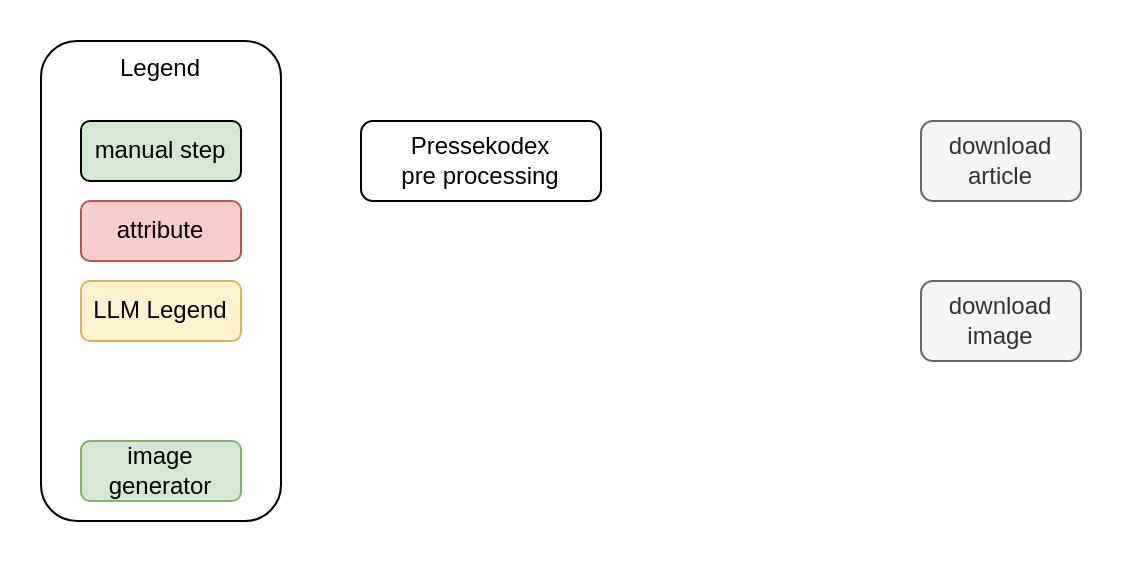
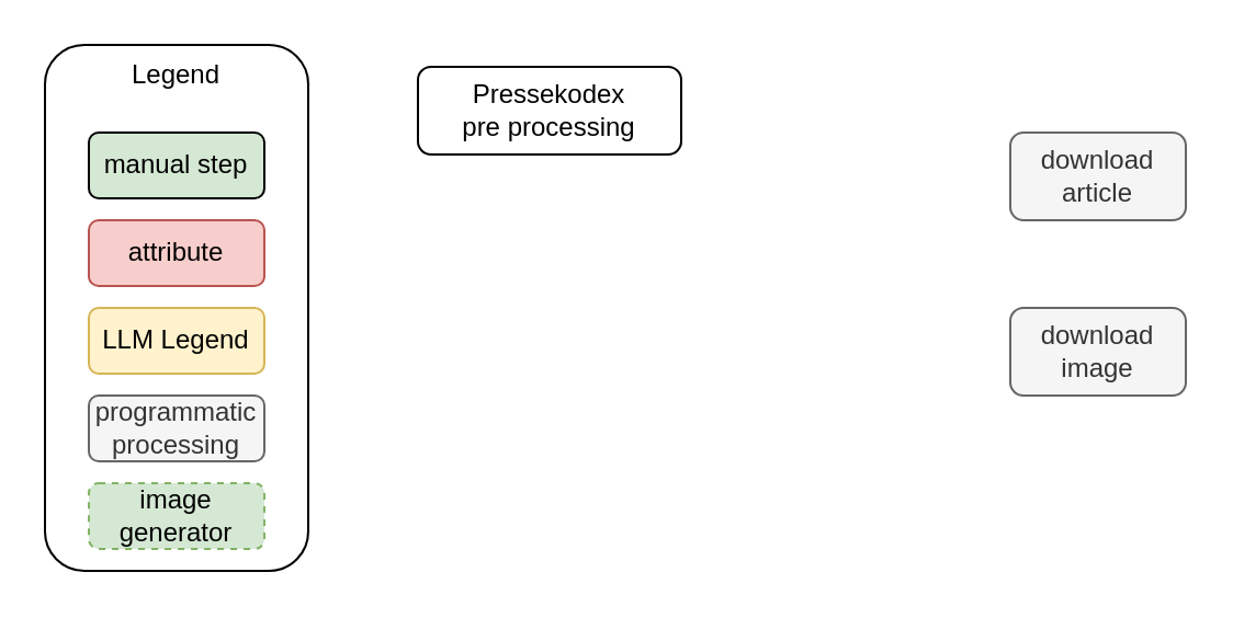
- <mxCell id="8" value="Pressekodex&lt;div&gt;pre processing&lt;/div&gt;" style="rounded=1;whiteSpace=wrap;html=1;" vertex="1" parent="1"><mxGeometry x="180" y="60" width="120" height="40" as="geometry" /></mxCell>
+ <mxCell id="8" value="Pressekodex&lt;div&gt;pre processing&lt;/div&gt;" style="rounded=1;whiteSpace=wrap;html=1;" vertex="1" parent="1"><mxGeometry x="190" y="30" width="120" height="40" as="geometry" /></mxCell>
+ <mxCell id="6" value="programmatic processing" style="rounded=1;whiteSpace=wrap;html=1;fillColor=#f5f5f5;strokeColor=#666666;fontSize=12;fontColor=#333333;" vertex="1" parent="1"><mxGeometry x="40" y="180" width="80" height="30" as="geometry" /></mxCell>
- <mxCell id="7" value="image generator" style="rounded=1;whiteSpace=wrap;html=1;fillColor=#d5e8d4;strokeColor=#82b366;fontSize=12;" vertex="1" parent="1"><mxGeometry x="40" y="220" width="80" height="30" as="geometry" /></mxCell>
+ <mxCell id="7" value="image generator" style="rounded=1;whiteSpace=wrap;html=1;fillColor=#d5e8d4;strokeColor=#82b366;fontSize=12;dashed=1;" vertex="1" parent="1"><mxGeometry x="40" y="220" width="80" height="30" as="geometry" /></mxCell>
